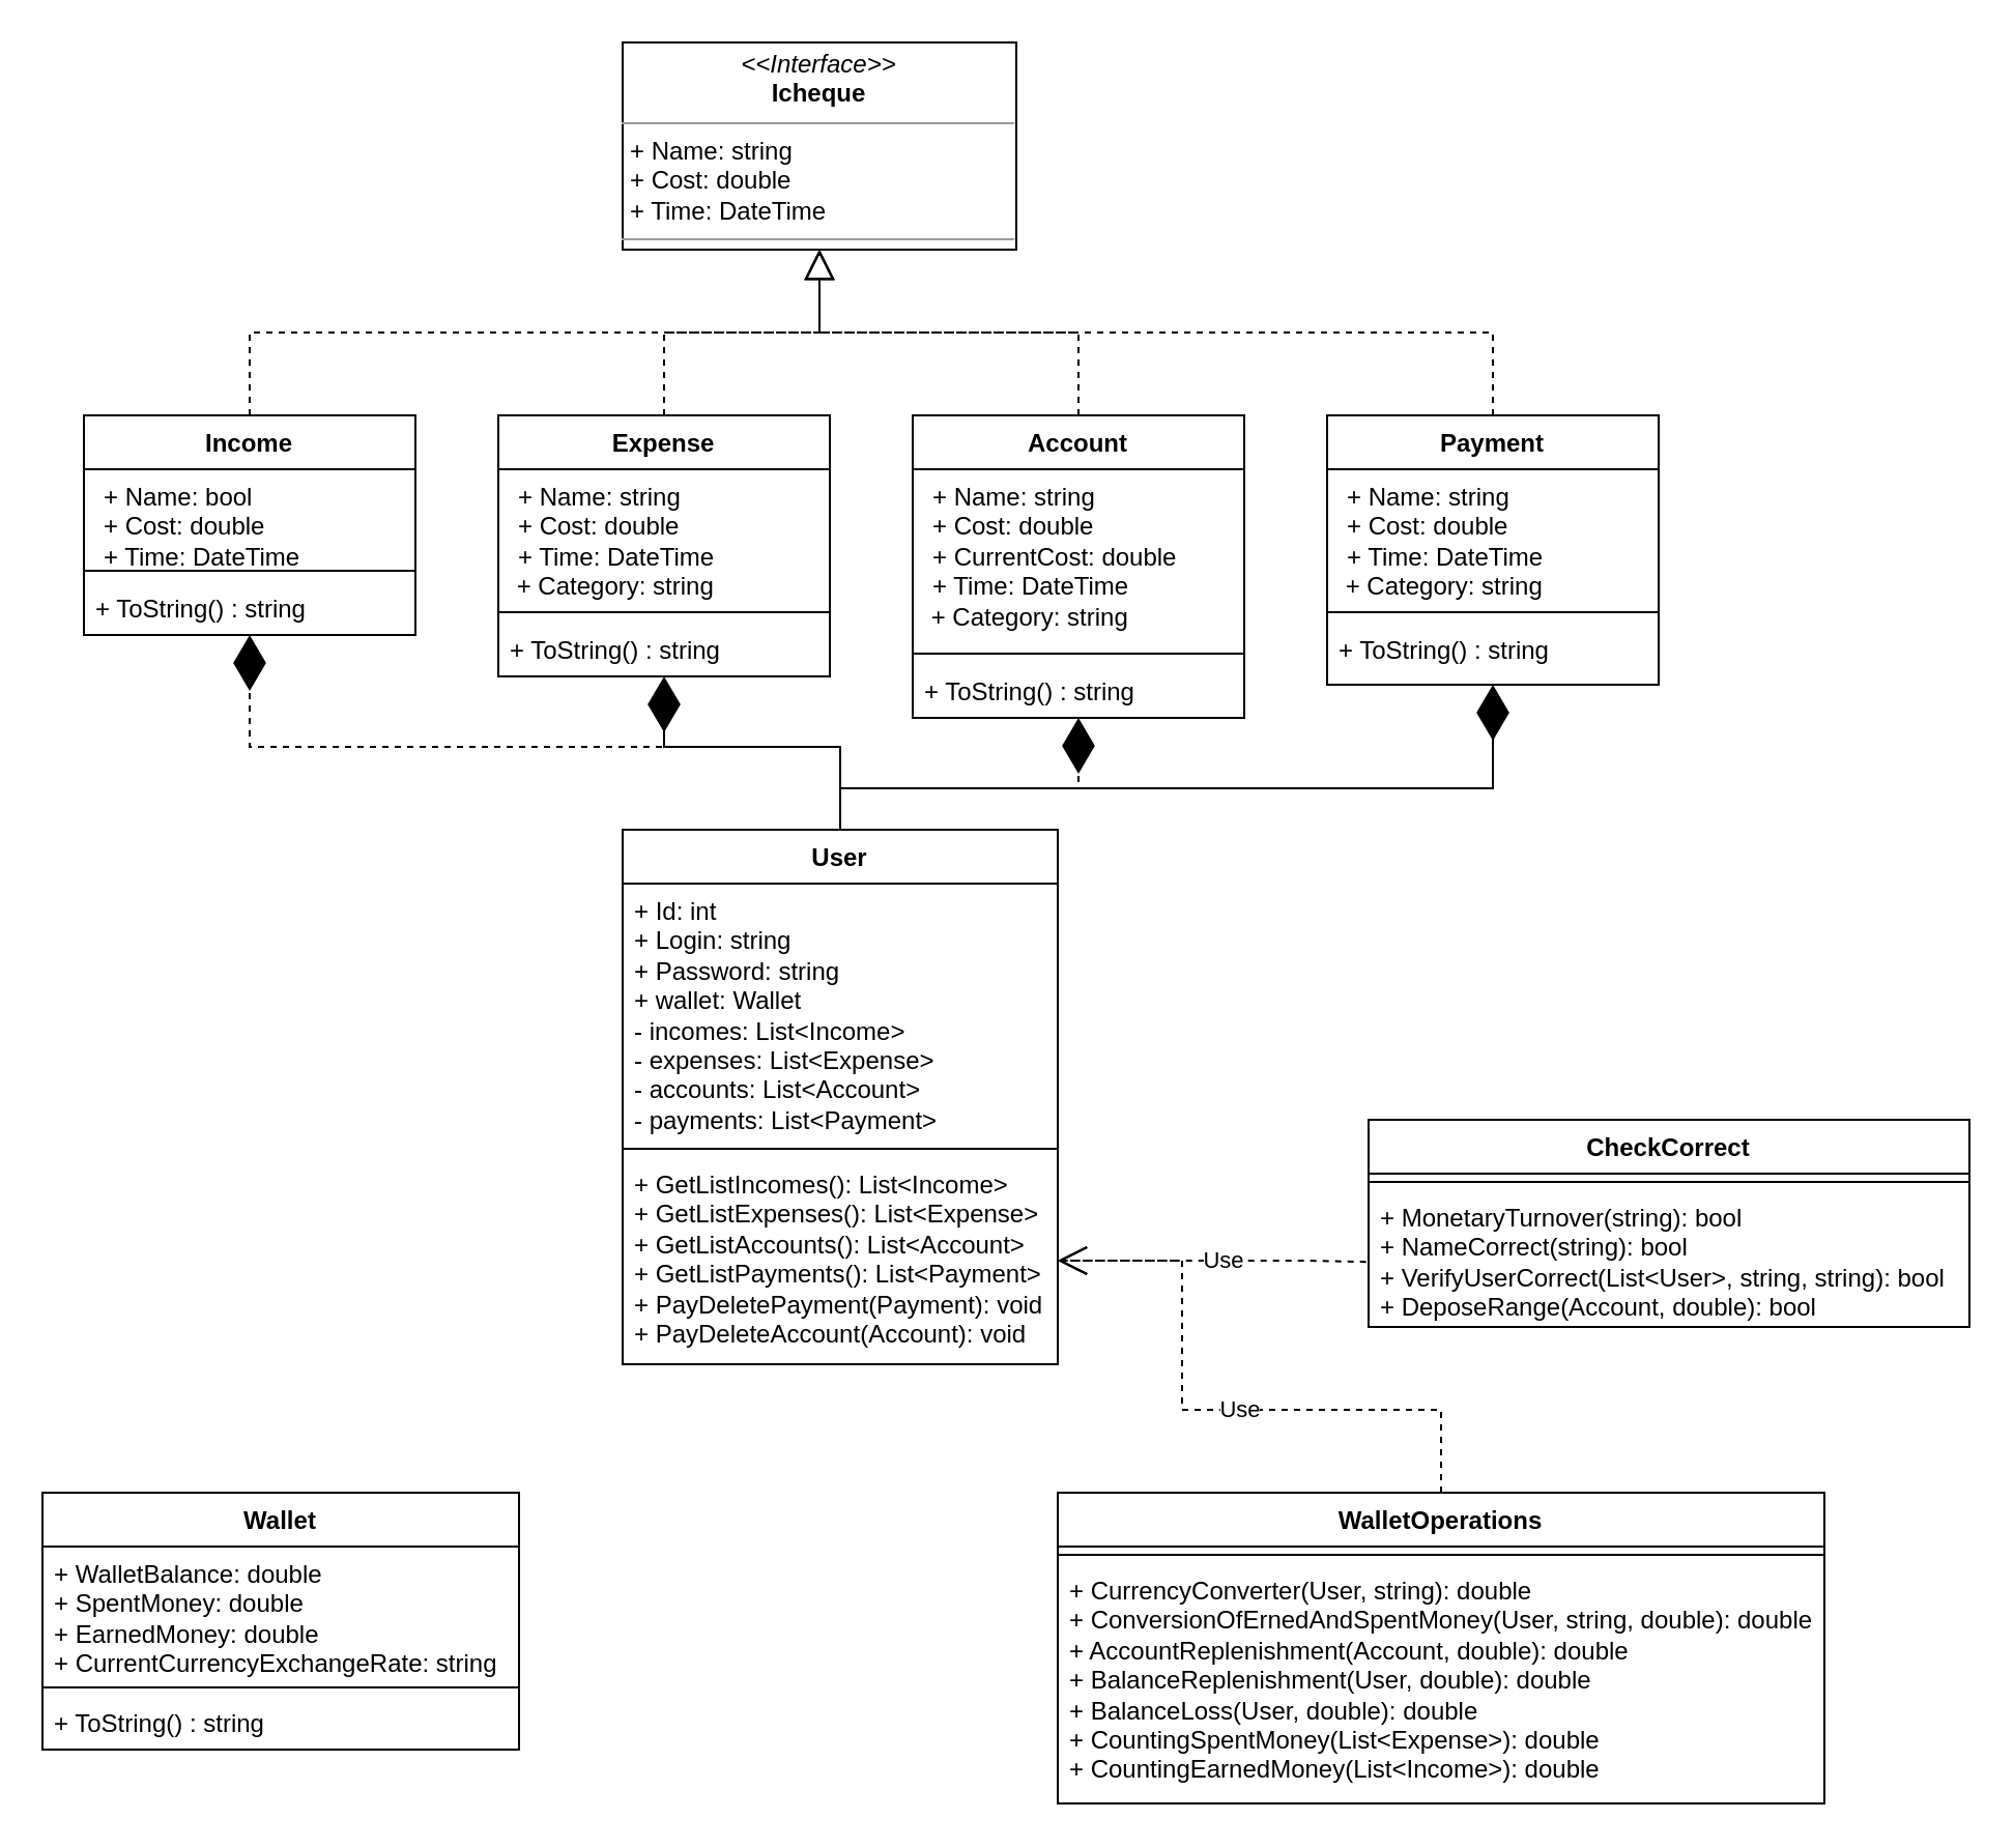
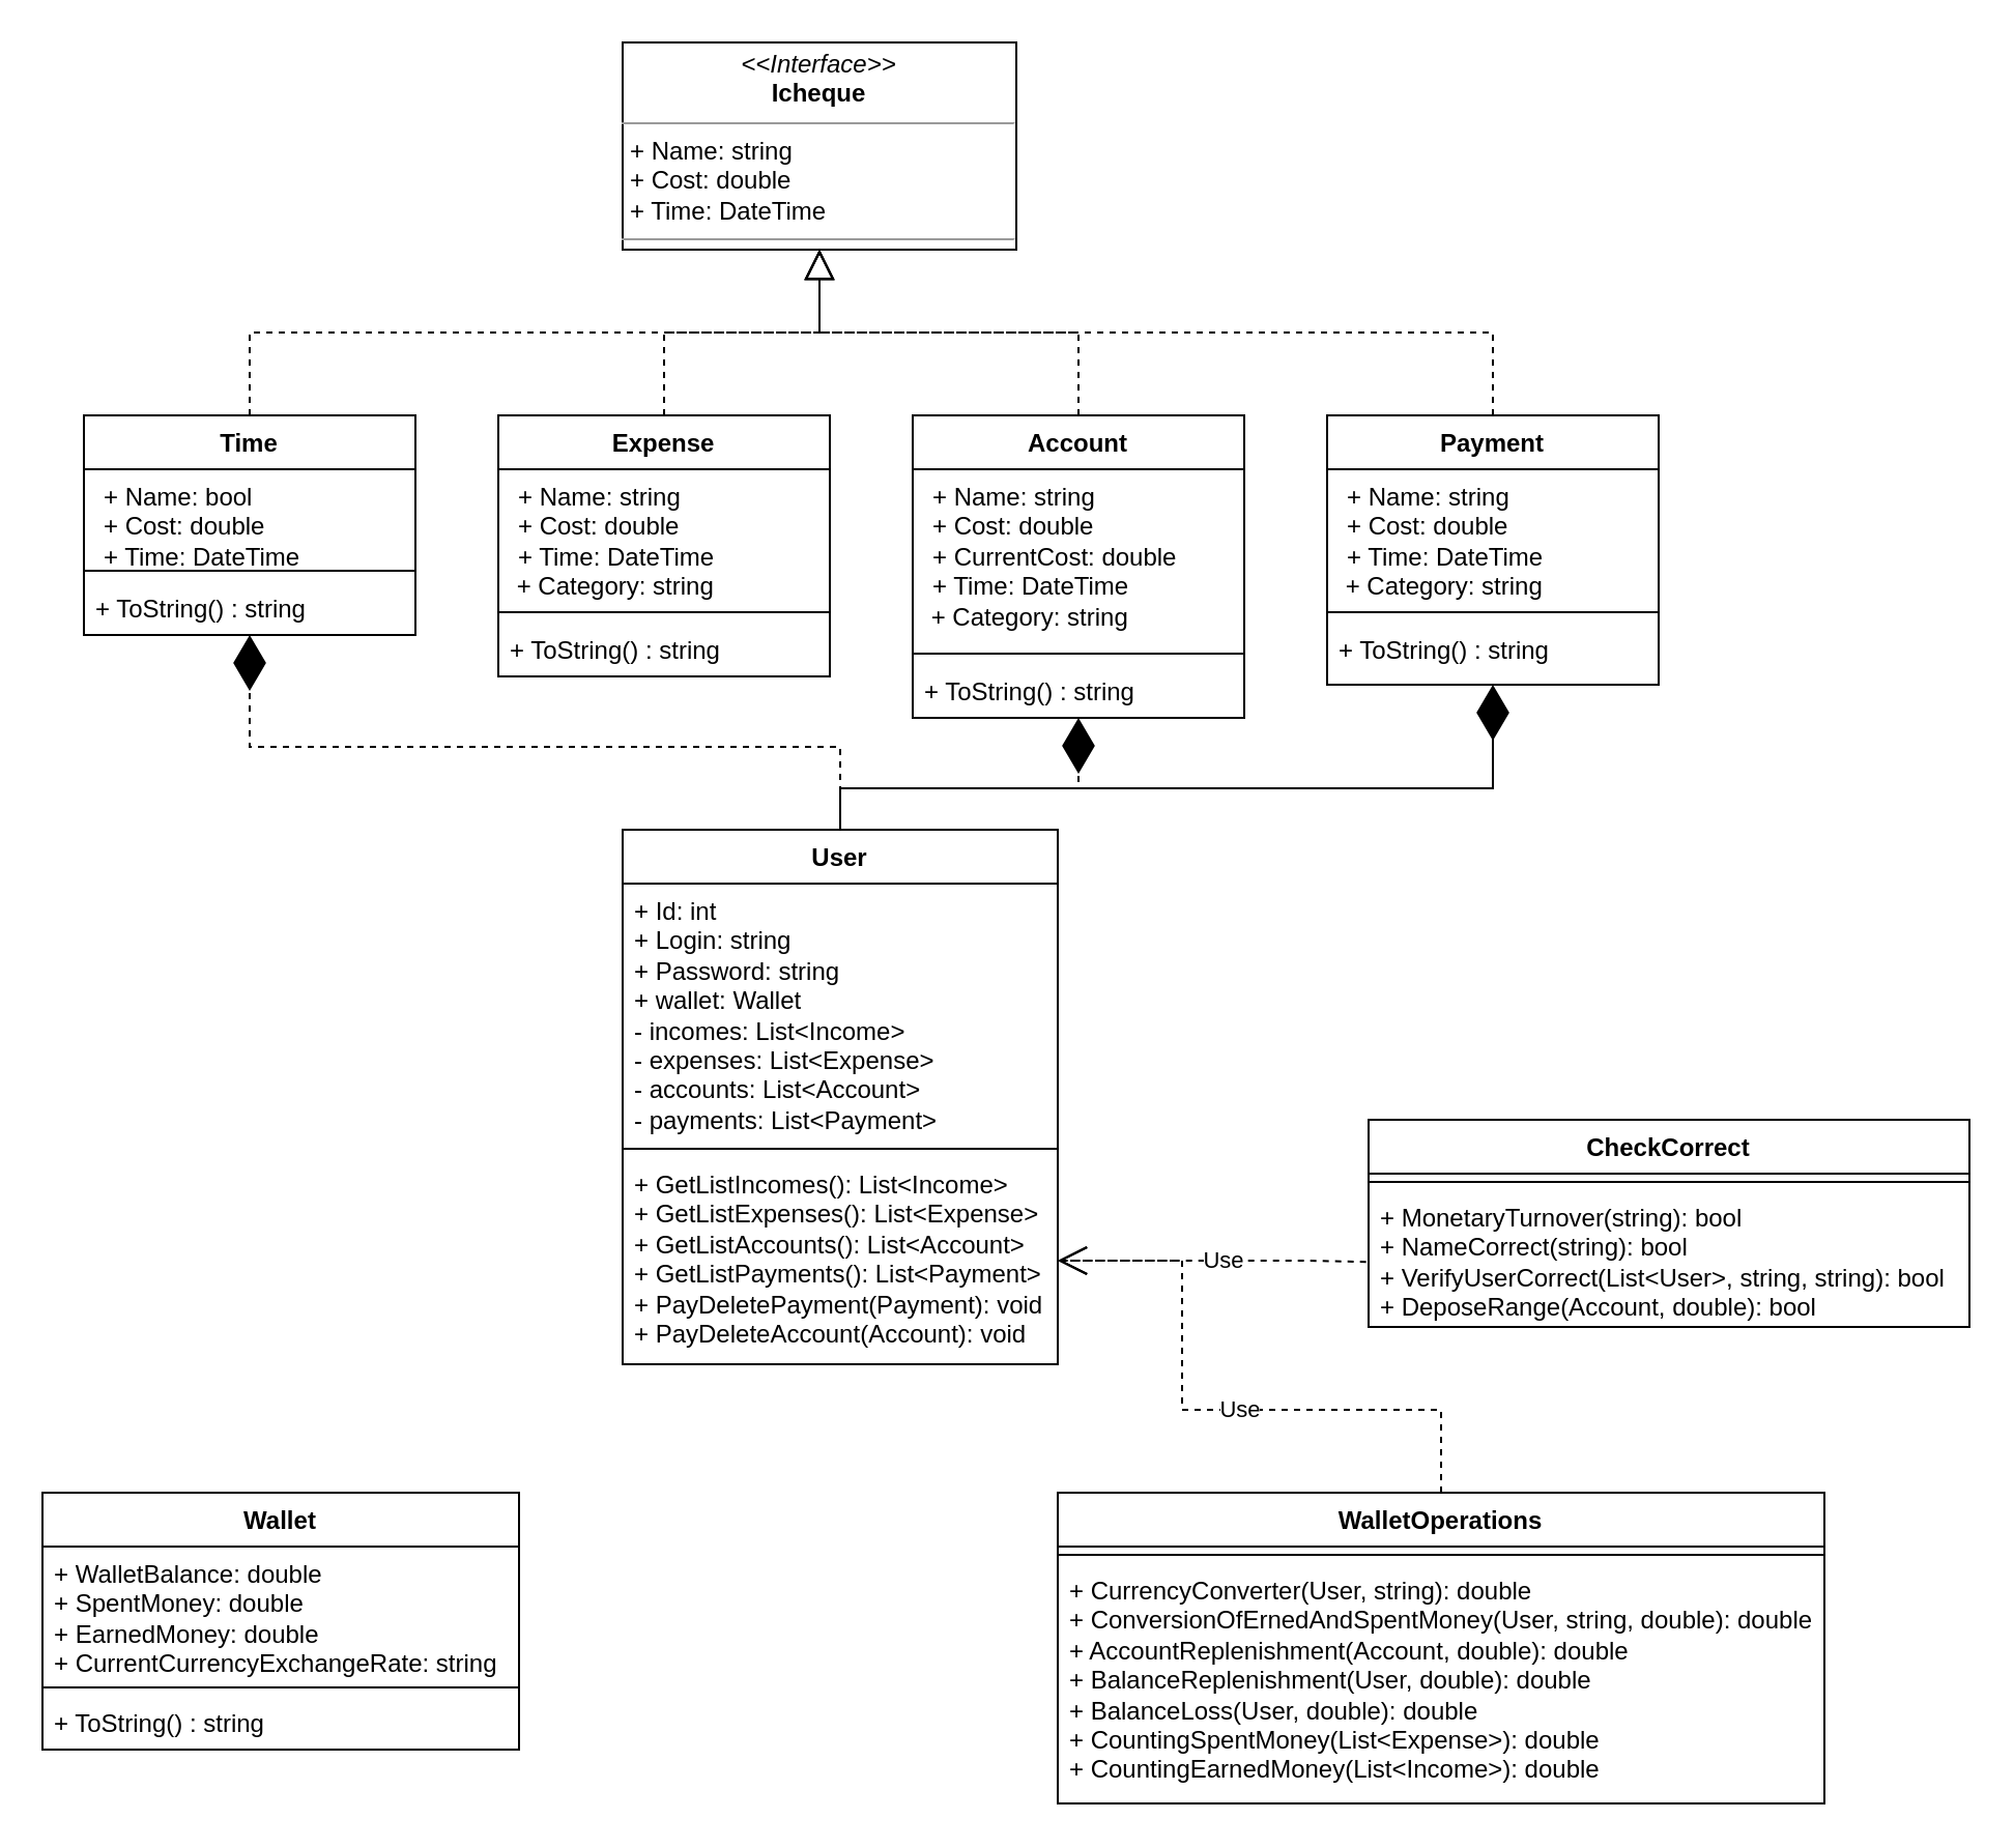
- <mxCell id="11" value="Income" style="swimlane;fontStyle=1;align=center;verticalAlign=top;childLayout=stackLayout;horizontal=1;startSize=26;horizontalStack=0;resizeParent=1;resizeParentMax=0;resizeLast=0;collapsible=1;marginBottom=0;whiteSpace=wrap;html=1;" parent="1" vertex="1"><mxGeometry x="40" y="200" width="160" height="106" as="geometry" /></mxCell>
+ <mxCell id="11" value="Time" style="swimlane;fontStyle=1;align=center;verticalAlign=top;childLayout=stackLayout;horizontal=1;startSize=26;horizontalStack=0;resizeParent=1;resizeParentMax=0;resizeLast=0;collapsible=1;marginBottom=0;whiteSpace=wrap;html=1;" parent="1" vertex="1"><mxGeometry x="40" y="200" width="160" height="106" as="geometry" /></mxCell>
- <mxCell id="38" value="" style="endArrow=diamondThin;endFill=1;endSize=24;html=1;rounded=0;exitX=0.5;exitY=0;exitDx=0;exitDy=0;entryX=0.5;entryY=1;entryDx=0;entryDy=0;" parent="1" source="33" target="7" edge="1"><mxGeometry width="160" relative="1" as="geometry"><mxPoint x="415" y="410" as="sourcePoint" /><mxPoint x="130" y="316" as="targetPoint" /><Array as="points"><mxPoint x="405" y="360" /><mxPoint x="330" y="360" /><mxPoint x="320" y="360" /></Array></mxGeometry></mxCell>
